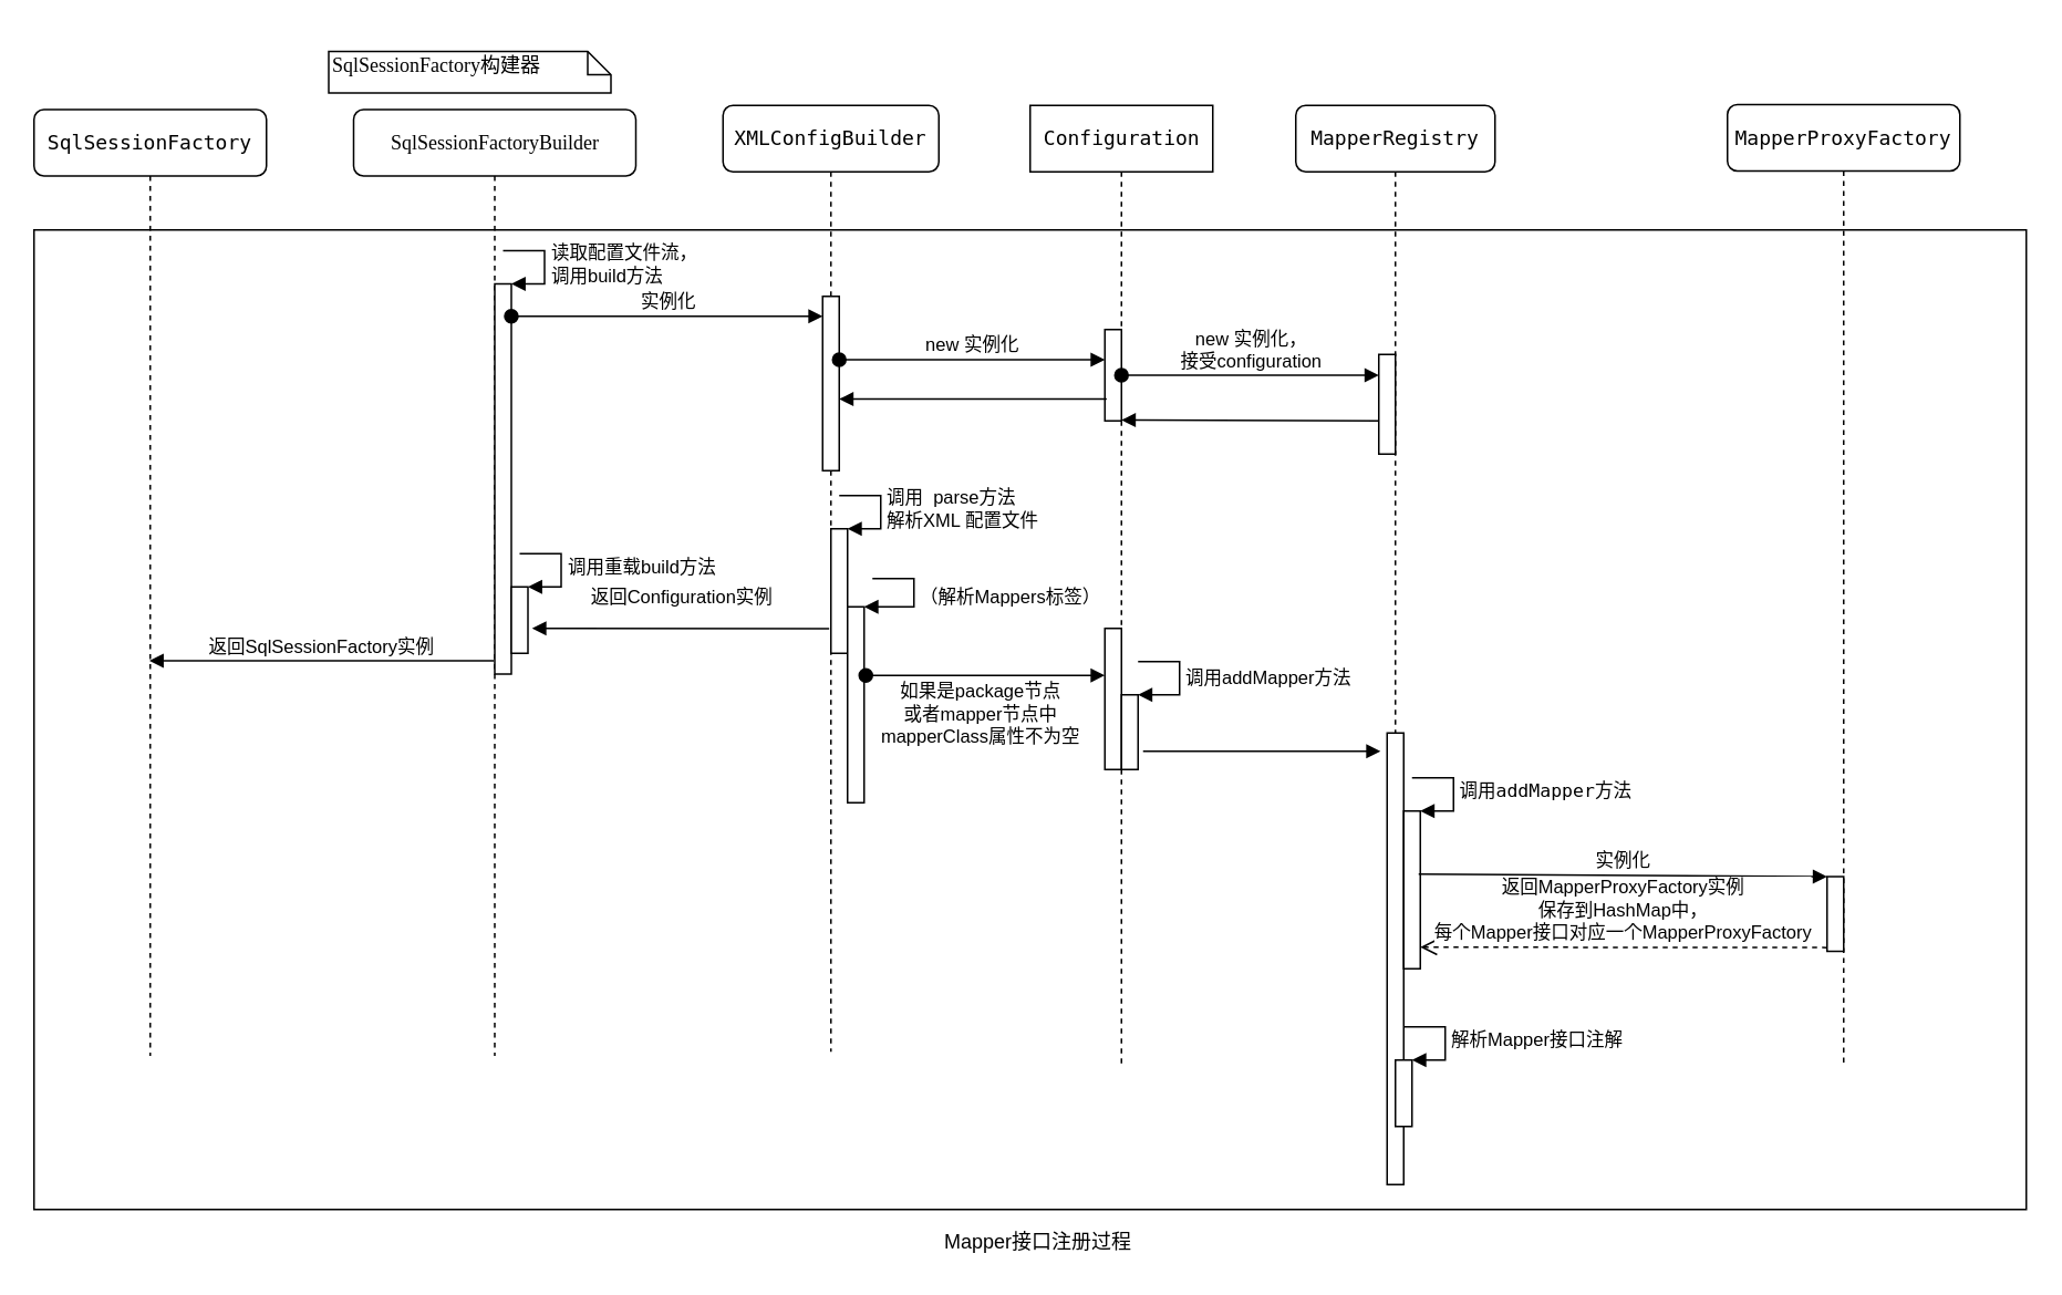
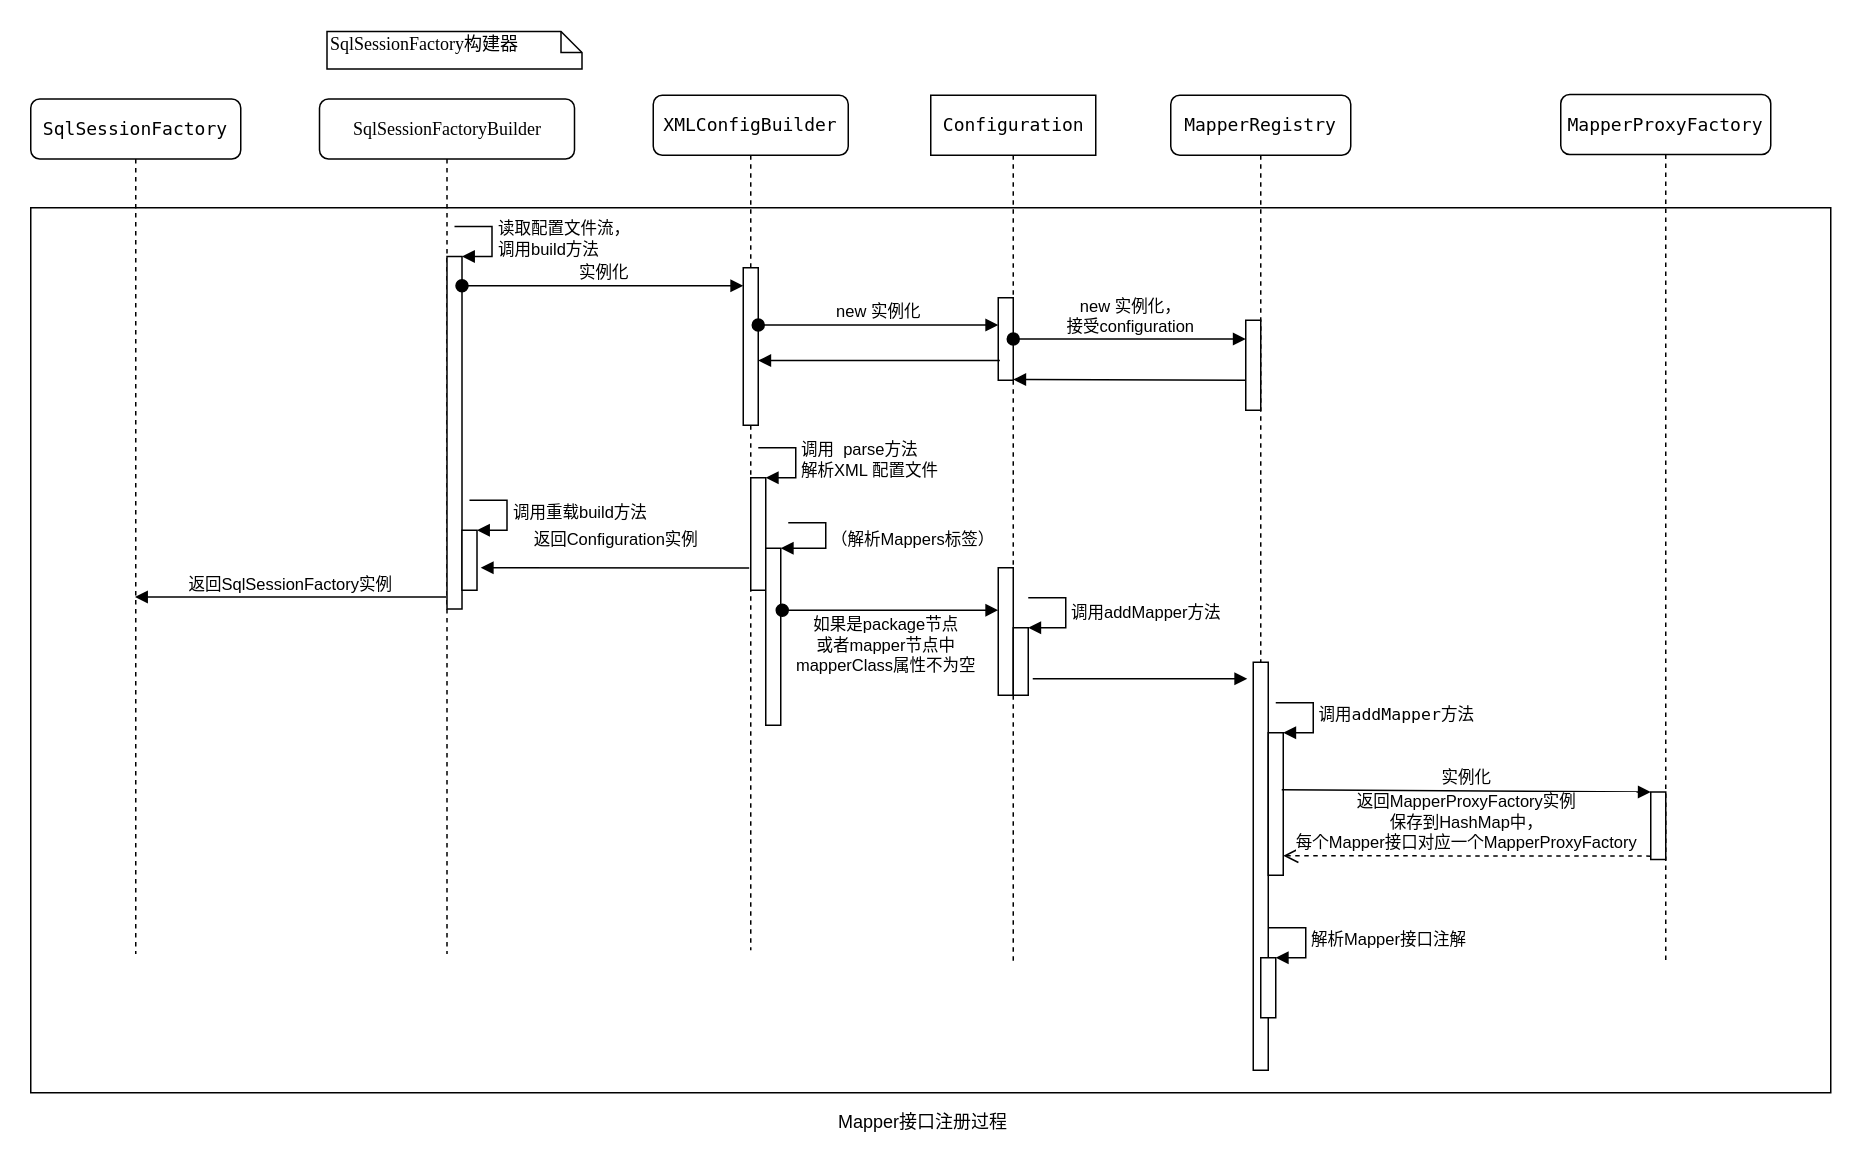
- <mxCell id="19" value="SqlSessionFactory构建器" style="shape=note;whiteSpace=wrap;html=1;size=14;verticalAlign=top;align=left;spacingTop=-6;rounded=0;shadow=0;comic=0;labelBackgroundColor=none;strokeColor=#000000;strokeWidth=1;fillColor=#FFFFFF;fontFamily=Verdana;fontSize=12;fontColor=#000000;" parent="1" vertex="1"><mxGeometry x="197.5" y="30.5" width="170" height="25" as="geometry" /></mxCell>
+ <mxCell id="19" value="SqlSessionFactory构建器" style="shape=note;whiteSpace=wrap;html=1;size=14;verticalAlign=top;align=left;spacingTop=-6;rounded=0;shadow=0;comic=0;labelBackgroundColor=none;strokeColor=#000000;strokeWidth=1;fillColor=#FFFFFF;fontFamily=Verdana;fontSize=12;fontColor=#000000;" parent="1" vertex="1"><mxGeometry x="217.5" y="20.5" width="170" height="25" as="geometry" /></mxCell>
- <mxCell id="39" value="Mapper接口注册过程" style="text;html=1;strokeColor=none;fillColor=none;align=center;verticalAlign=middle;whiteSpace=wrap;rounded=0;" parent="1" vertex="1"><mxGeometry x="510" y="738" width="230" height="20" as="geometry" /></mxCell>
+ <mxCell id="39" value="Mapper接口注册过程" style="text;html=1;strokeColor=none;fillColor=none;align=center;verticalAlign=middle;whiteSpace=wrap;rounded=0;" parent="1" vertex="1"><mxGeometry x="500" y="738" width="230" height="20" as="geometry" /></mxCell>
